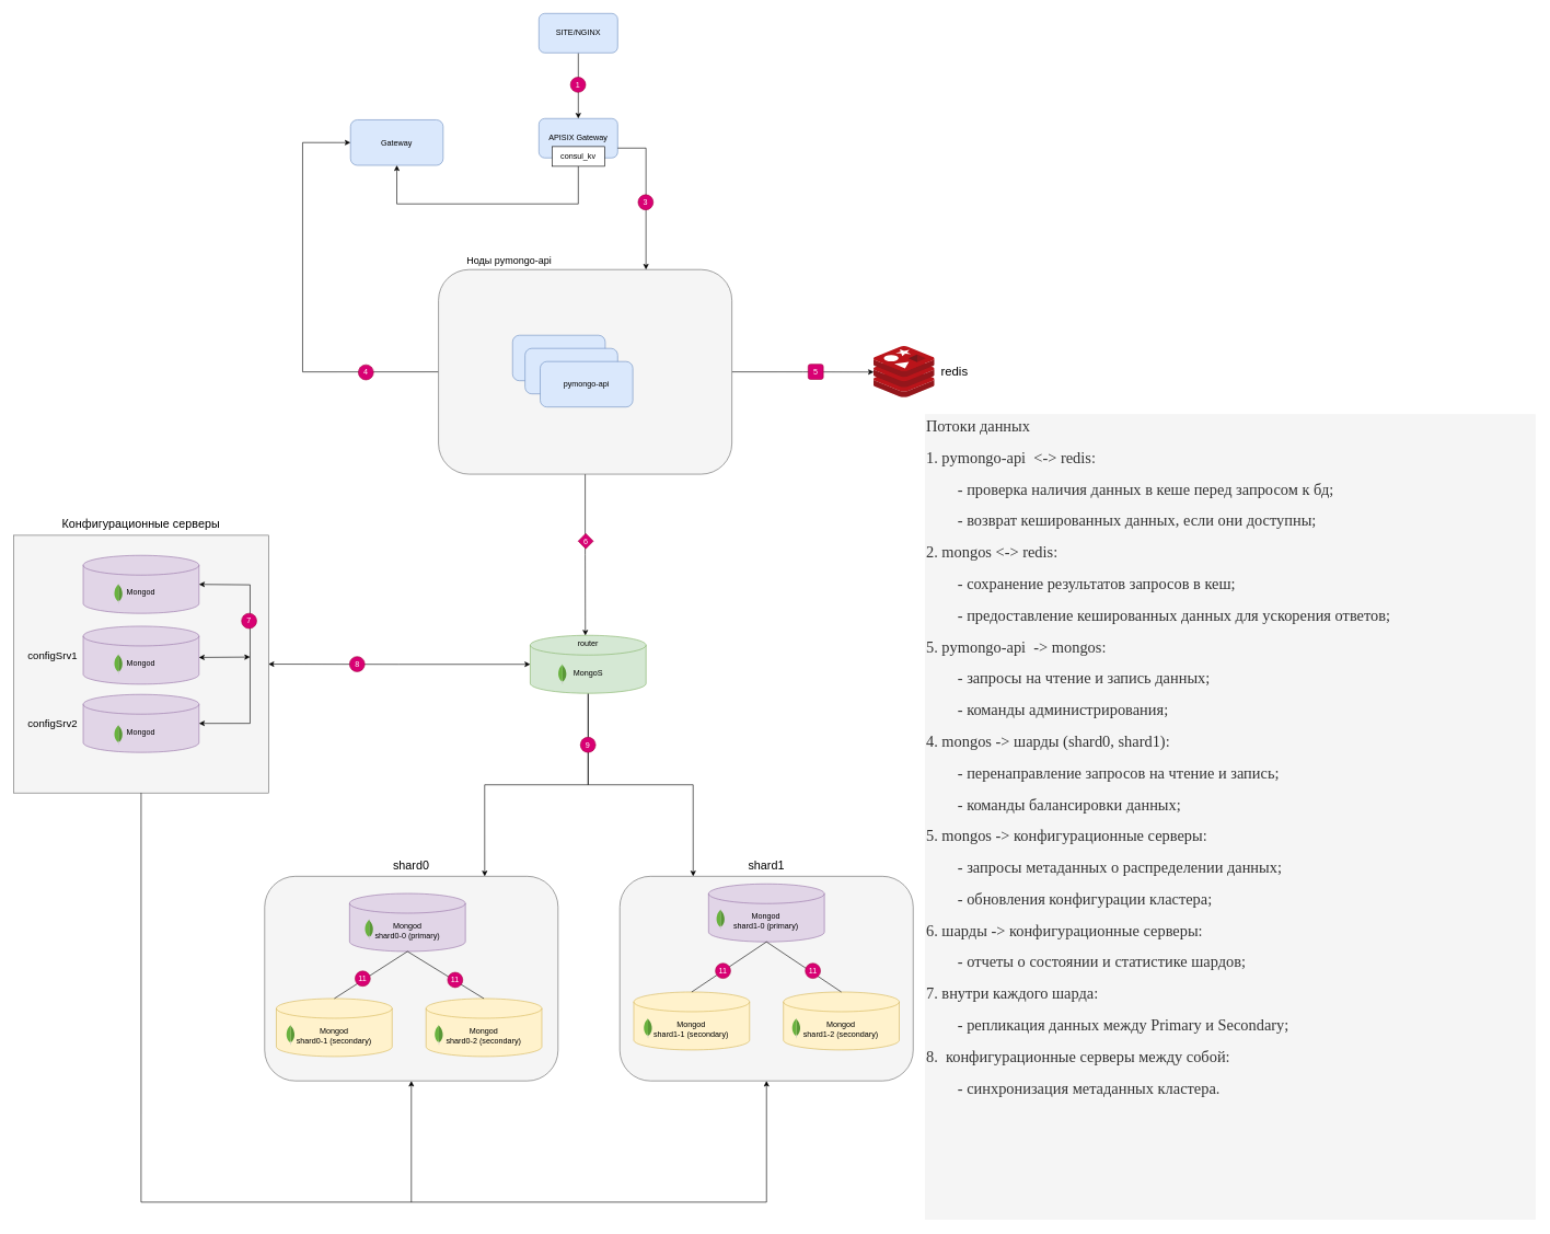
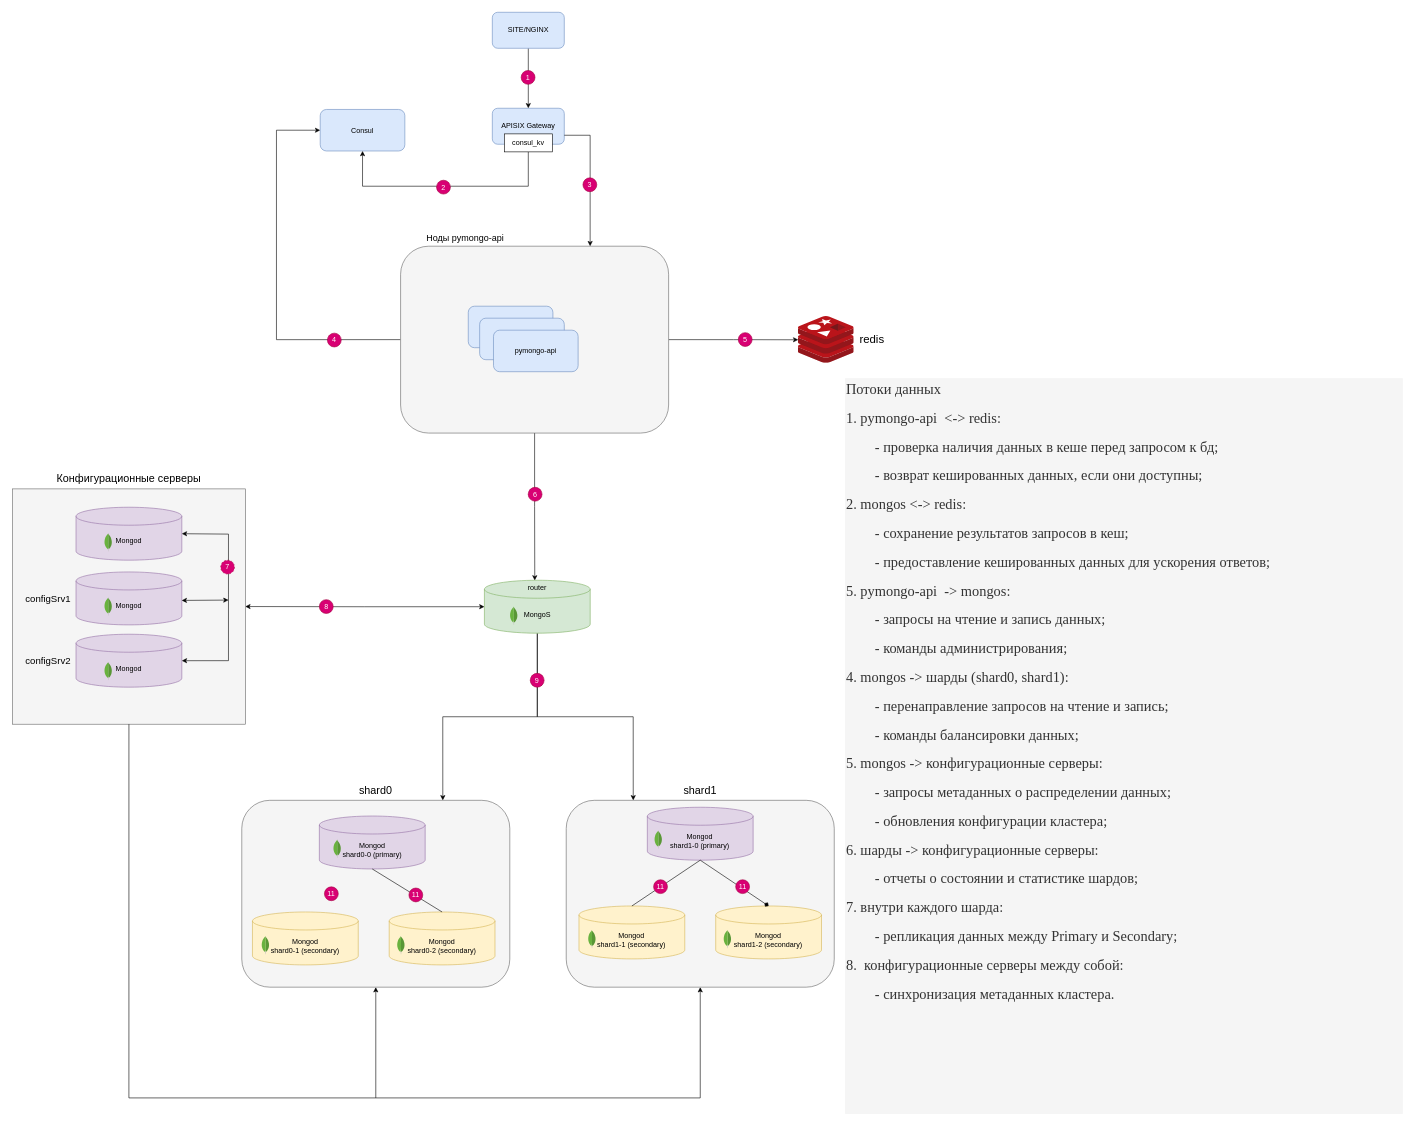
- <mxCell id="61" value="Gateway" style="rounded=1;whiteSpace=wrap;html=1;fillColor=#dae8fc;strokeColor=#6c8ebf;" parent="1" vertex="1"><mxGeometry x="532.961" y="182.005" width="141.116" height="69.231" as="geometry" /></mxCell>
+ <mxCell id="61" value="Consul" style="rounded=1;whiteSpace=wrap;html=1;fillColor=#dae8fc;strokeColor=#6c8ebf;" parent="1" vertex="1"><mxGeometry x="532.961" y="182.005" width="141.116" height="69.231" as="geometry" /></mxCell>
+ <mxCell id="71" value="2" style="ellipse;whiteSpace=wrap;html=1;aspect=fixed;fillColor=#d80073;fontColor=#ffffff;strokeColor=#A50040;" parent="1" vertex="1"><mxGeometry x="726.919" y="300.005" width="23.077" height="23.077" as="geometry" /></mxCell>
- <mxCell id="70" value="5" style="whiteSpace=wrap;html=1;aspect=fixed;fillColor=#d80073;fontColor=#ffffff;strokeColor=#A50040;rounded=1;" parent="1" vertex="1"><mxGeometry x="1229.999" y="554.085" width="23.077" height="23.077" as="geometry" /></mxCell>
+ <mxCell id="70" value="5" style="ellipse;whiteSpace=wrap;html=1;aspect=fixed;fillColor=#d80073;fontColor=#ffffff;strokeColor=#A50040;" parent="1" vertex="1"><mxGeometry x="1229.999" y="554.085" width="23.077" height="23.077" as="geometry" /></mxCell>
- <mxCell id="49" value="6" style="rhombus;whiteSpace=wrap;html=1;aspect=fixed;fillColor=#d80073;fontColor=#ffffff;strokeColor=#A50040;" parent="1" vertex="1"><mxGeometry x="879.719" y="811.965" width="23.077" height="23.077" as="geometry" /></mxCell>
+ <mxCell id="49" value="6" style="ellipse;whiteSpace=wrap;html=1;aspect=fixed;fillColor=#d80073;fontColor=#ffffff;strokeColor=#A50040;" parent="1" vertex="1"><mxGeometry x="879.719" y="811.965" width="23.077" height="23.077" as="geometry" /></mxCell>
- <mxCell id="52" value="7" style="ellipse;whiteSpace=wrap;html=1;aspect=fixed;fillColor=#d80073;fontColor=#ffffff;strokeColor=#A50040;" parent="1" vertex="1"><mxGeometry x="367.001" y="933.457" width="23.077" height="23.077" as="geometry" /></mxCell>
+ <mxCell id="52" value="7" style="ellipse;whiteSpace=wrap;html=1;aspect=fixed;fillColor=#d80073;fontColor=#ffffff;strokeColor=#A50040;dashed=1;" parent="1" vertex="1"><mxGeometry x="367.001" y="933.457" width="23.077" height="23.077" as="geometry" /></mxCell>
- <mxCell id="45" value="" style="endArrow=none;html=1;rounded=0;exitX=0.5;exitY=0;exitDx=0;exitDy=0;exitPerimeter=0;entryX=0.5;entryY=1;entryDx=0;entryDy=0;entryPerimeter=0;" parent="1" source="41" target="38" edge="1"><mxGeometry width="50" height="50" relative="1" as="geometry"><mxPoint x="536.21" y="1498.27" as="sourcePoint" /><mxPoint x="586.21" y="1448.27" as="targetPoint" /></mxGeometry></mxCell>
- <mxCell id="20" value="" style="endArrow=none;html=1;rounded=0;entryX=0.5;entryY=0;entryDx=0;entryDy=0;entryPerimeter=0;exitX=0.5;exitY=1;exitDx=0;exitDy=0;exitPerimeter=0;" parent="10" source="12" target="18" edge="1"><mxGeometry width="50" height="50" relative="1" as="geometry"><mxPoint x="228.667" y="136.939" as="sourcePoint" /><mxPoint x="344.667" y="208.939" as="targetPoint" /></mxGeometry></mxCell>
+ <mxCell id="20" value="" style="endArrow=diamond;html=1;rounded=0;entryX=0.5;entryY=0;entryDx=0;entryDy=0;entryPerimeter=0;exitX=0.5;exitY=1;exitDx=0;exitDy=0;exitPerimeter=0;" parent="10" source="12" target="18" edge="1"><mxGeometry width="50" height="50" relative="1" as="geometry"><mxPoint x="228.667" y="136.939" as="sourcePoint" /><mxPoint x="344.667" y="208.939" as="targetPoint" /></mxGeometry></mxCell>
